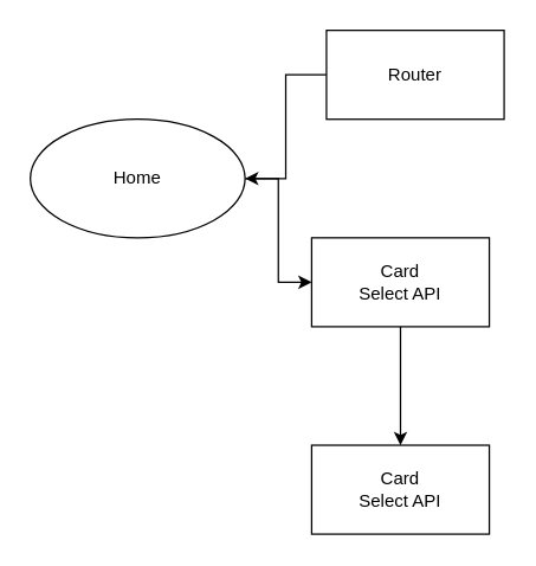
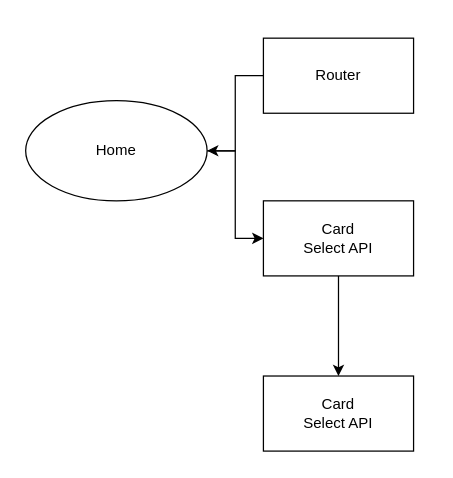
- <mxCell id="3" value="Router" style="whiteSpace=wrap;html=1;" vertex="1" parent="1"><mxGeometry x="220" y="20" width="120" height="60" as="geometry" /></mxCell>
+ <mxCell id="3" value="Router" style="whiteSpace=wrap;html=1;" vertex="1" parent="1"><mxGeometry x="210" y="30" width="120" height="60" as="geometry" /></mxCell>
